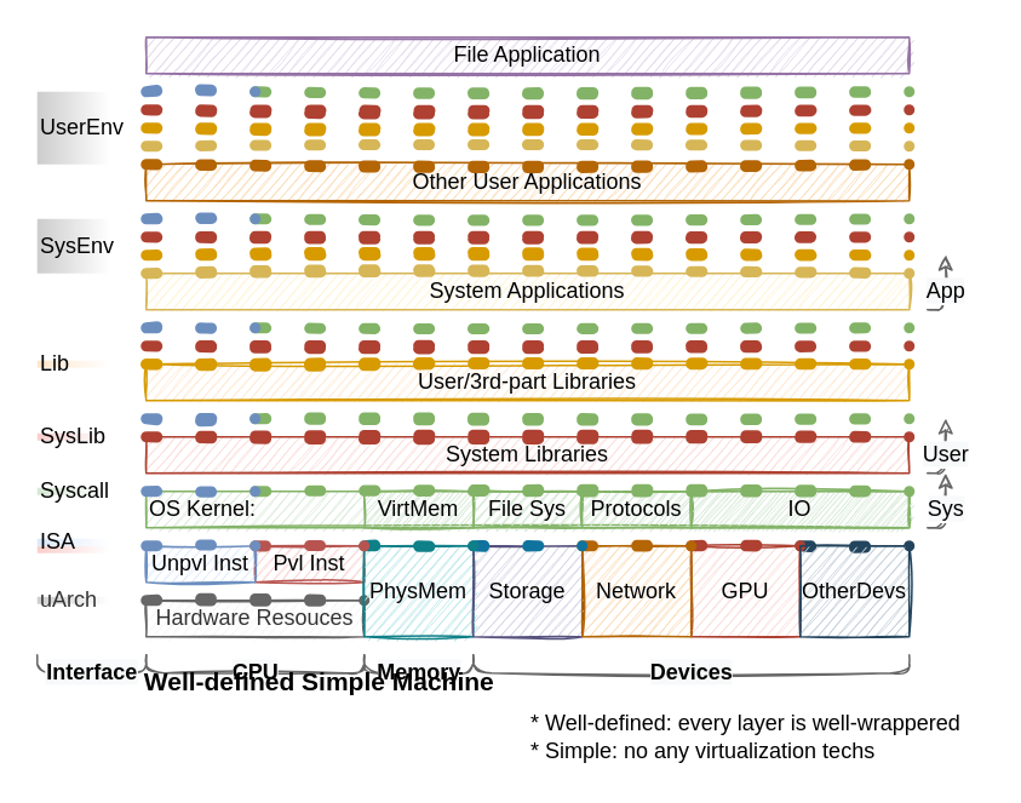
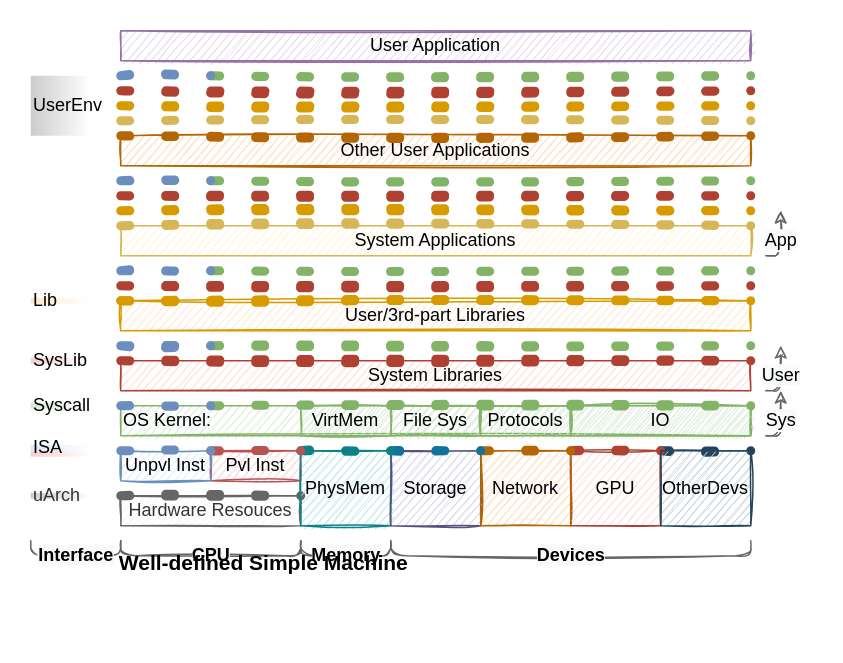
- <mxCell id="19" value="File Application" style="rounded=0;whiteSpace=wrap;html=1;fillColor=#e1d5e7;strokeColor=#9673a6;sketch=1;" parent="1" vertex="1"><mxGeometry x="80" y="20" width="420" height="20" as="geometry" /></mxCell>
+ <mxCell id="19" value="User Application" style="rounded=0;whiteSpace=wrap;html=1;fillColor=#e1d5e7;strokeColor=#9673a6;sketch=1;" parent="1" vertex="1"><mxGeometry x="80" y="20" width="420" height="20" as="geometry" /></mxCell>
- <mxCell id="6" value="&lt;span style=&quot;color: rgb(0, 0, 0);&quot;&gt;SysEnv&lt;/span&gt;" style="rounded=0;whiteSpace=wrap;html=1;align=left;fontColor=#333333;gradientColor=#ffffff;gradientDirection=east;strokeColor=none;fillColor=#CCCCCC;" parent="1" vertex="1"><mxGeometry x="20" y="120" width="40" height="30" as="geometry" /></mxCell>
- <mxCell id="34" value="* Well-defined: every layer is well-wrappered&lt;br&gt;* Simple: no any virtualization techs" style="text;html=1;align=left;verticalAlign=middle;resizable=0;points=[];autosize=1;strokeColor=none;fillColor=none;sketch=1;" parent="1" vertex="1"><mxGeometry x="290" y="390" width="250" height="30" as="geometry" /></mxCell>
